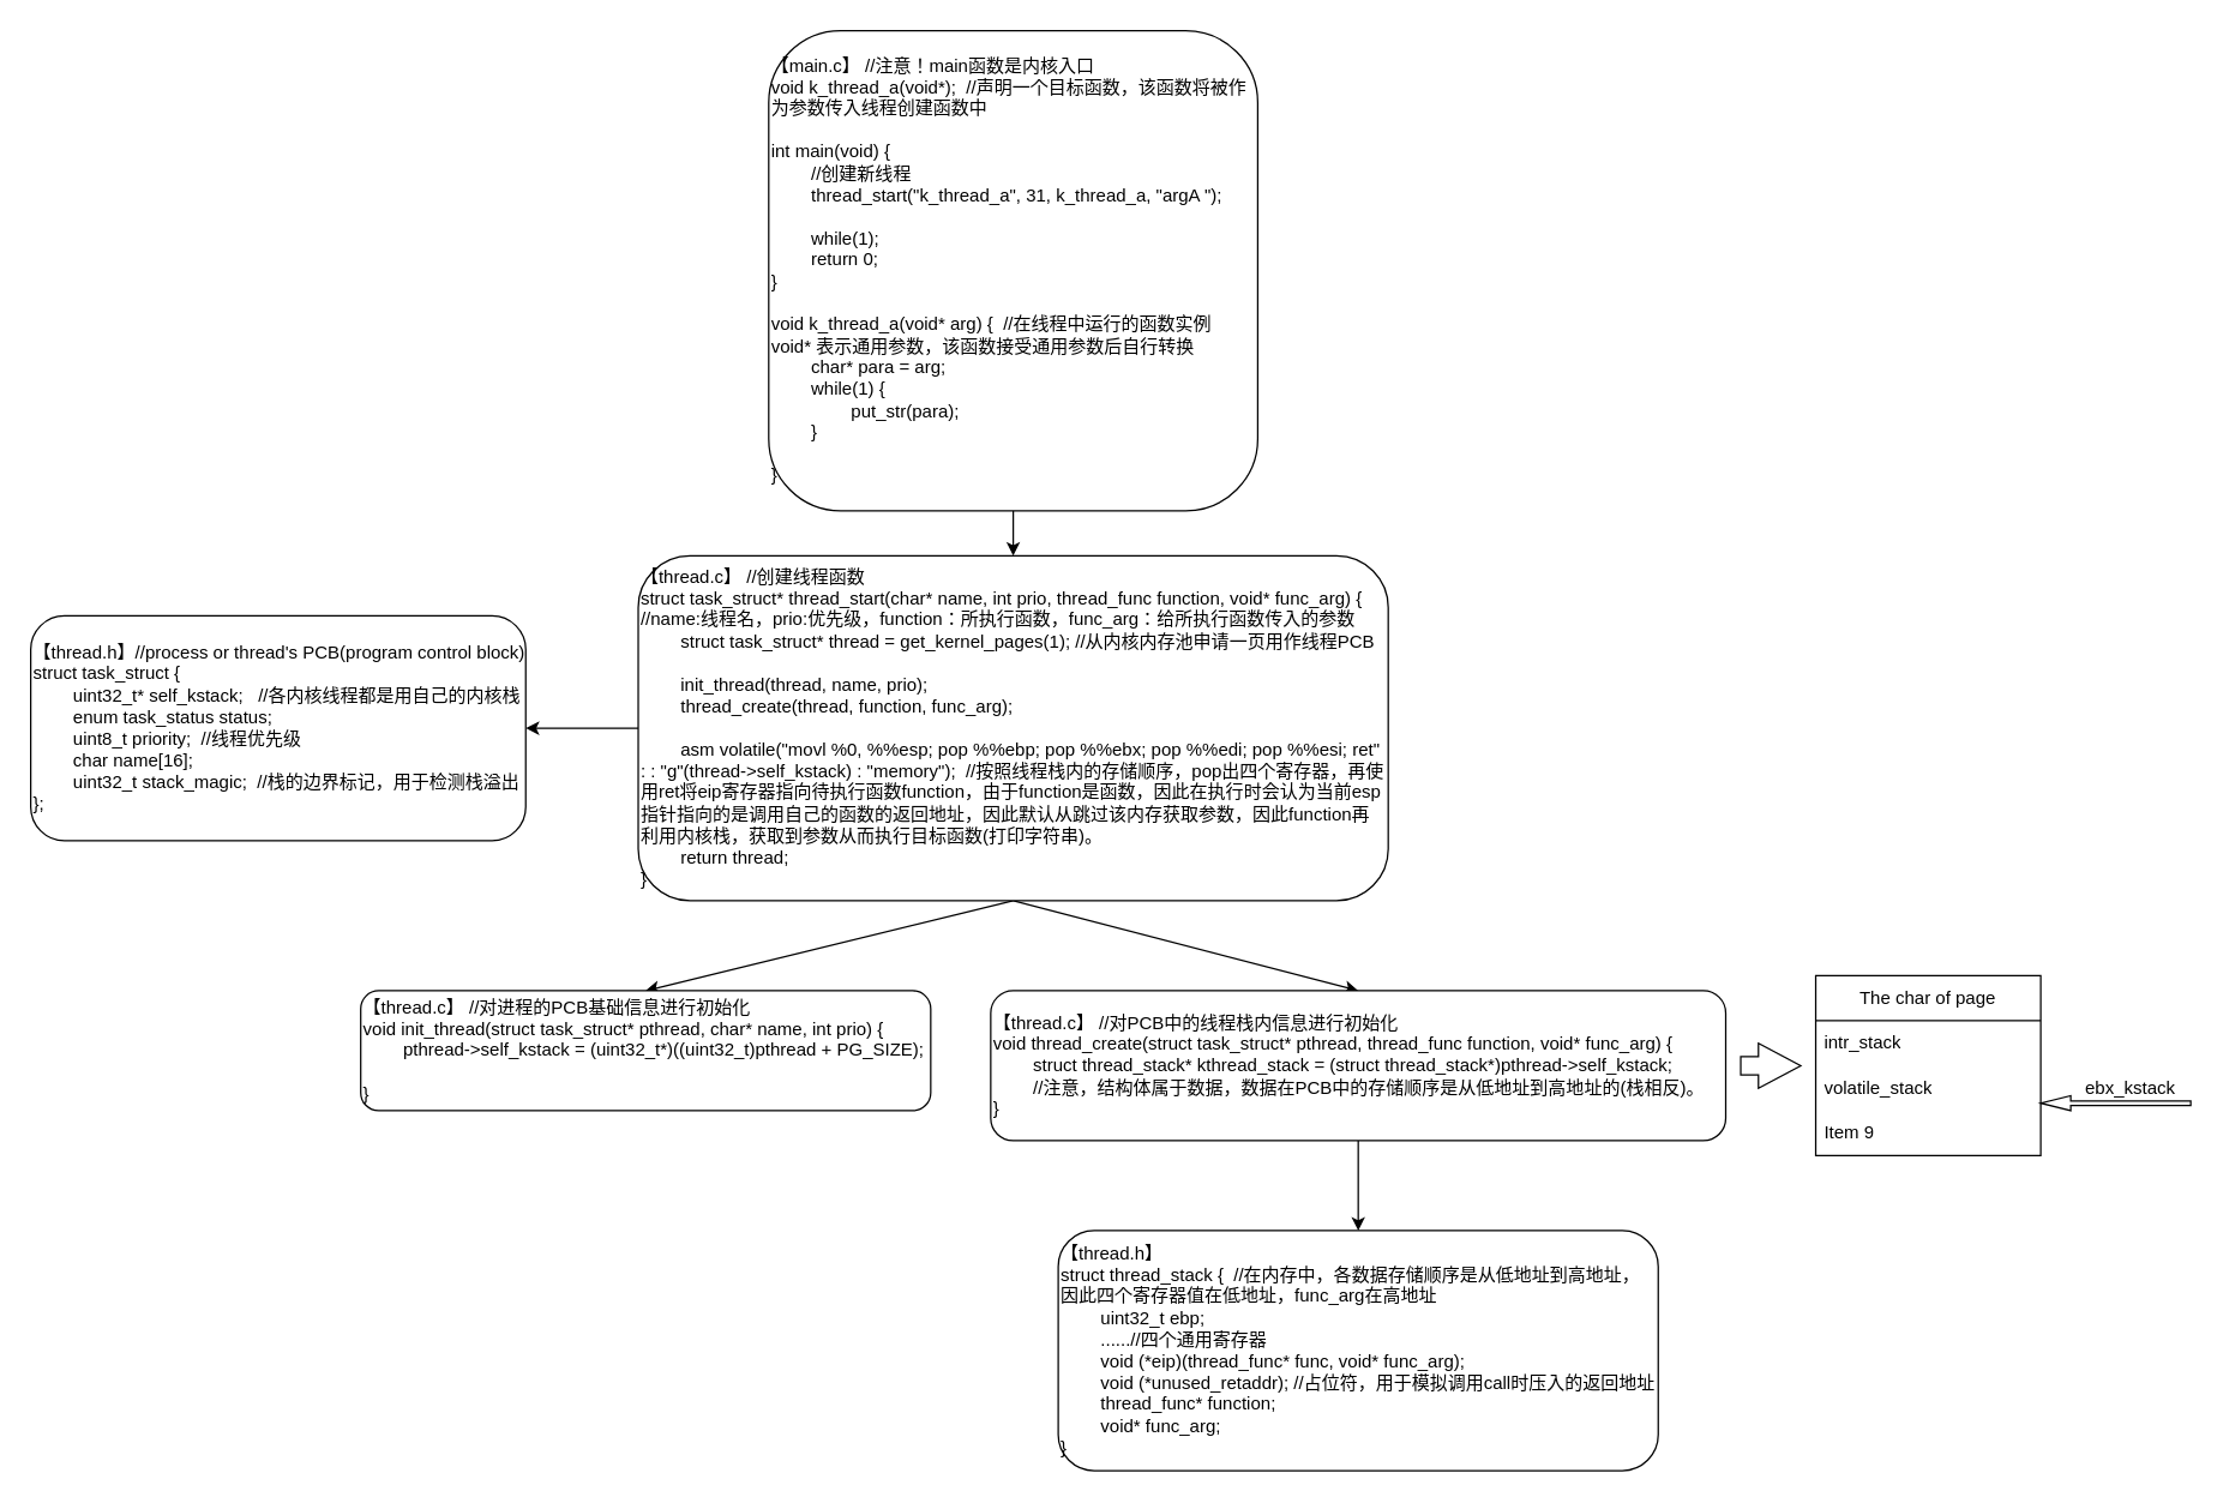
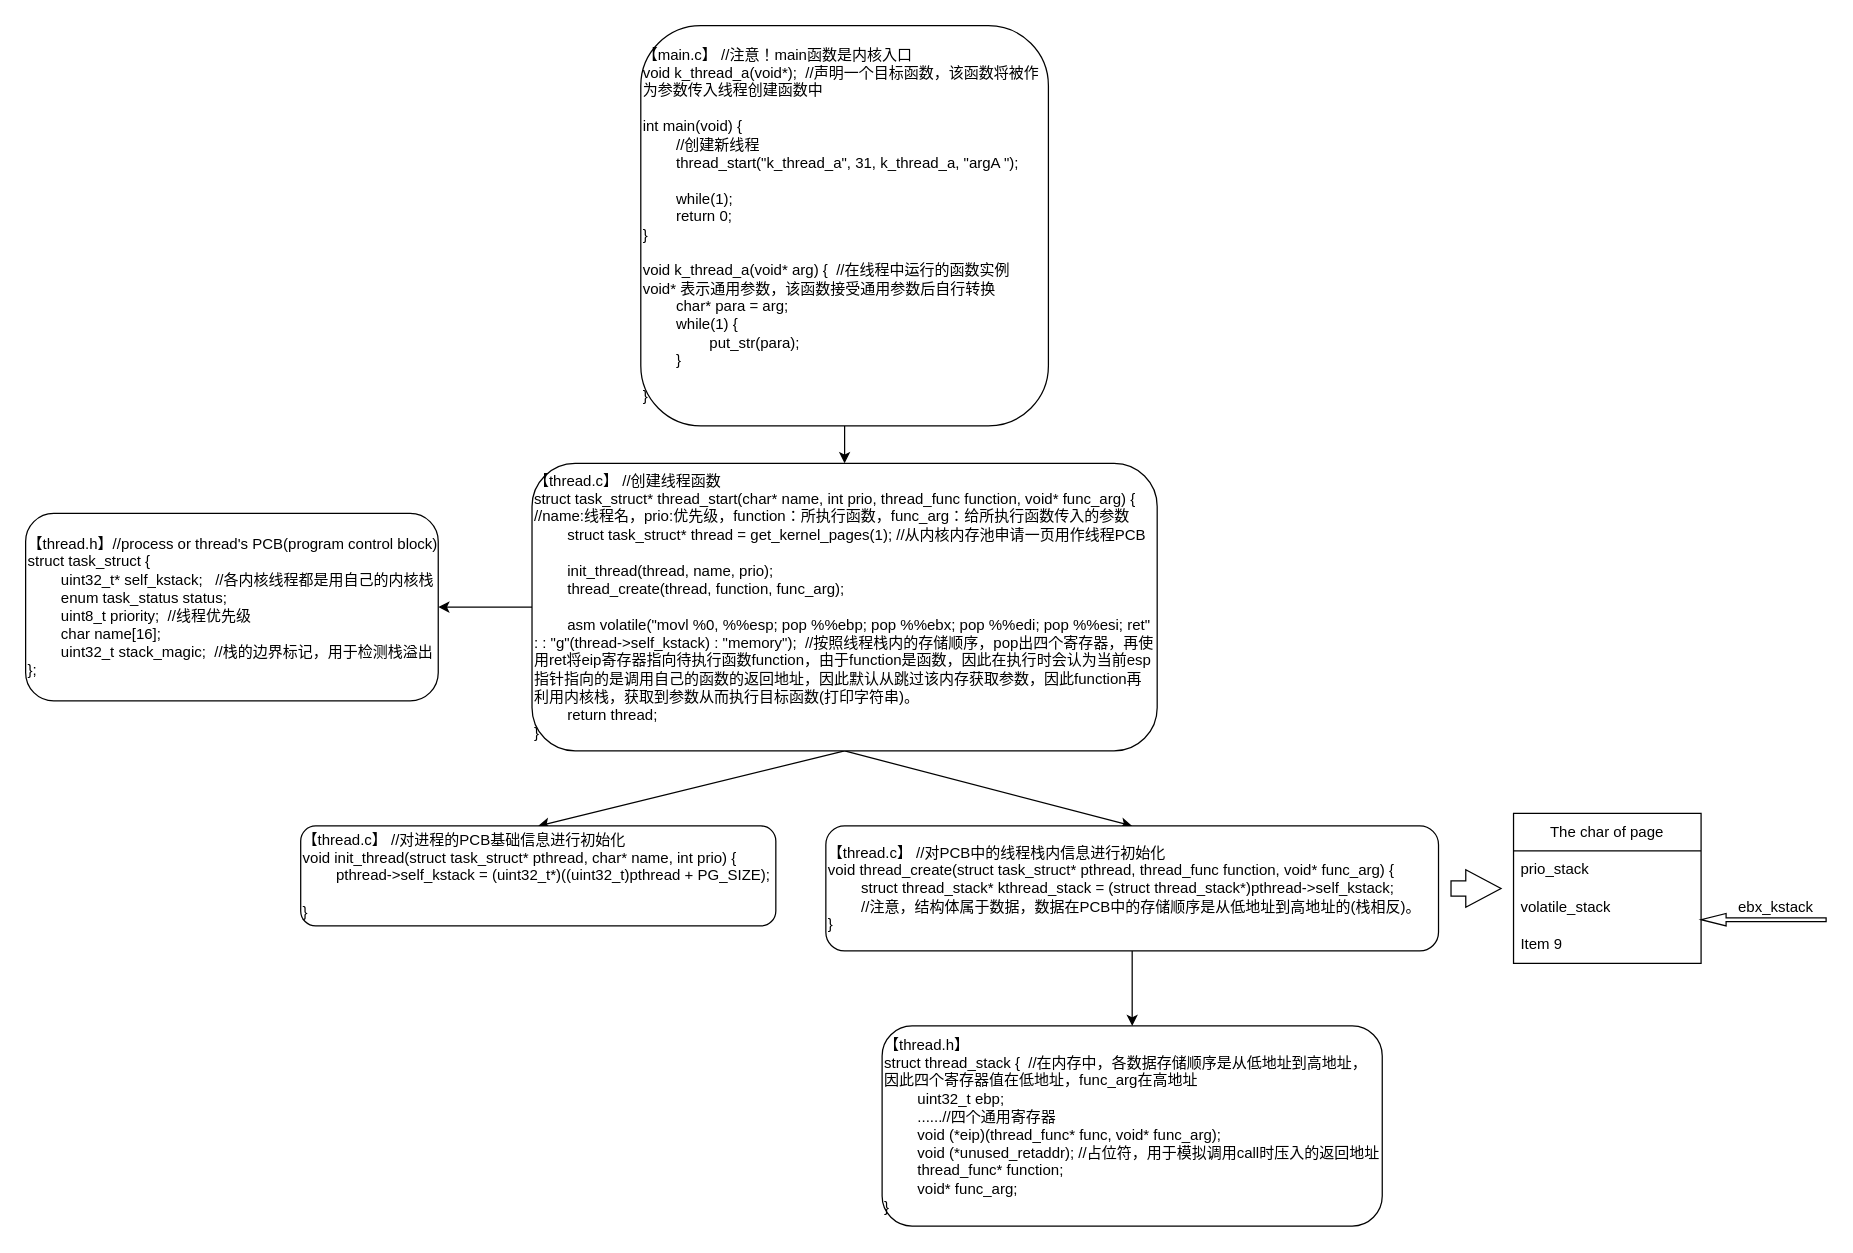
- <mxCell id="13" value="intr_stack" style="text;strokeColor=none;fillColor=none;align=left;verticalAlign=middle;spacingLeft=4;spacingRight=4;overflow=hidden;points=[[0,0.5],[1,0.5]];portConstraint=eastwest;rotatable=0;whiteSpace=wrap;html=1;" parent="12" vertex="1"><mxGeometry y="30" width="150" height="30" as="geometry" /></mxCell>
+ <mxCell id="13" value="prio_stack" style="text;strokeColor=none;fillColor=none;align=left;verticalAlign=middle;spacingLeft=4;spacingRight=4;overflow=hidden;points=[[0,0.5],[1,0.5]];portConstraint=eastwest;rotatable=0;whiteSpace=wrap;html=1;" parent="12" vertex="1"><mxGeometry y="30" width="150" height="30" as="geometry" /></mxCell>
